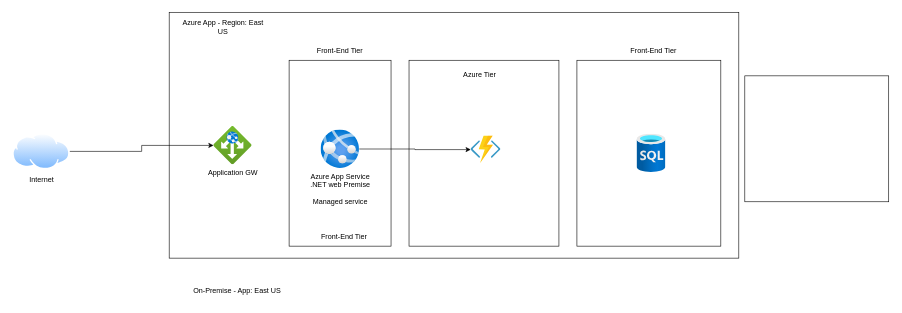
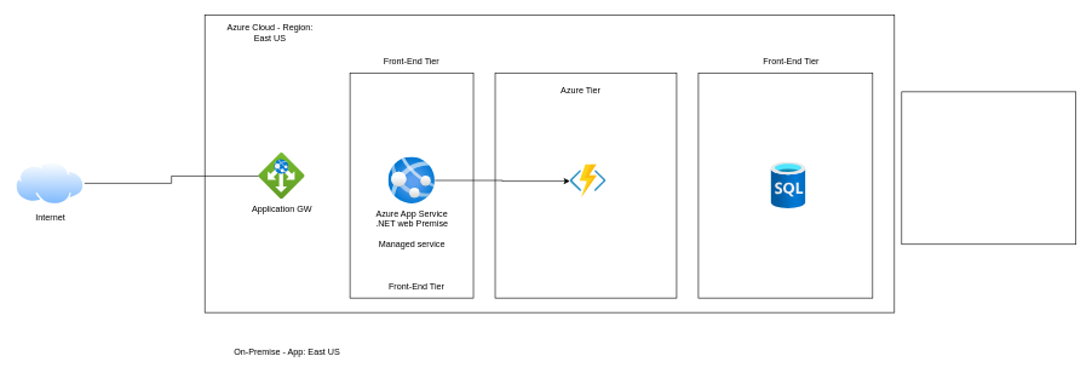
- <mxCell id="17" value="Azure App - Region: East US" style="text;strokeColor=none;align=center;fillColor=none;html=1;verticalAlign=middle;whiteSpace=wrap;rounded=0;" vertex="1" parent="1"><mxGeometry x="301" y="30" width="140" height="30" as="geometry" /></mxCell>
+ <mxCell id="17" value="Azure Cloud - Region: East US" style="text;strokeColor=none;align=center;fillColor=none;html=1;verticalAlign=middle;whiteSpace=wrap;rounded=0;" vertex="1" parent="1"><mxGeometry x="301" y="30" width="140" height="30" as="geometry" /></mxCell>
- <mxCell id="11" style="edgeStyle=orthogonalEdgeStyle;rounded=0;orthogonalLoop=1;jettySize=auto;html=1;" parent="1" source="12" target="10" edge="1"><mxGeometry relative="1" as="geometry" /></mxCell>
+ <mxCell id="11" style="edgeStyle=orthogonalEdgeStyle;rounded=0;orthogonalLoop=1;jettySize=auto;html=1;endArrow=none;" parent="1" source="12" target="10" edge="1"><mxGeometry relative="1" as="geometry" /></mxCell>
